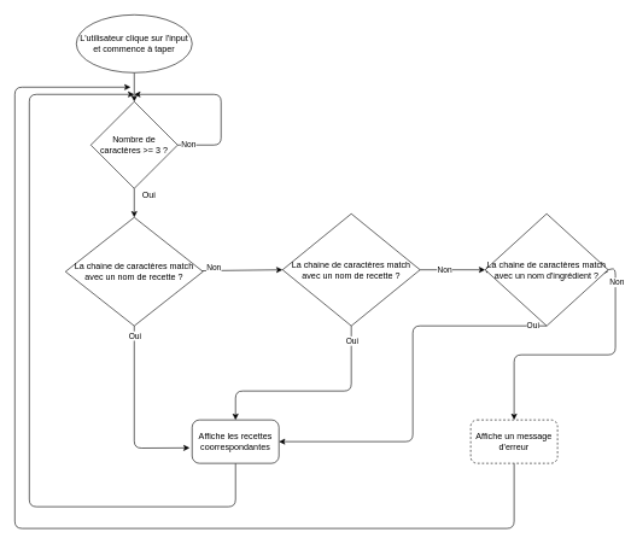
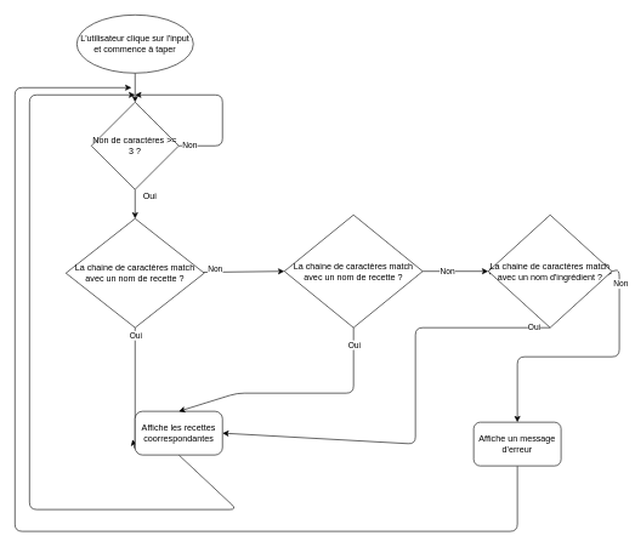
- <mxCell id="7" value="Nombre de caractères &amp;gt;= 3 ?" style="rhombus;whiteSpace=wrap;html=1;" parent="1" vertex="1"><mxGeometry x="125" y="140" width="120" height="120" as="geometry" /></mxCell>
+ <mxCell id="7" value="Non de caractères &amp;gt;= 3 ?" style="rhombus;whiteSpace=wrap;html=1;" parent="1" vertex="1"><mxGeometry x="125" y="140" width="120" height="120" as="geometry" /></mxCell>
- <mxCell id="14" value="Affiche les recettes coorrespondantes" style="rounded=1;whiteSpace=wrap;html=1;arcSize=17;" vertex="1" parent="1"><mxGeometry x="265" y="580" width="120" height="60" as="geometry" /></mxCell>
+ <mxCell id="14" value="Affiche les recettes coorrespondantes" style="rounded=1;whiteSpace=wrap;html=1;arcSize=17;" vertex="1" parent="1"><mxGeometry x="185" y="565" width="120" height="60" as="geometry" /></mxCell>
- <mxCell id="29" value="Affiche un message d'erreur" style="rounded=1;whiteSpace=wrap;html=1;dashed=1;" vertex="1" parent="1"><mxGeometry x="650" y="580" width="120" height="60" as="geometry" /></mxCell>
+ <mxCell id="29" value="Affiche un message d'erreur" style="rounded=1;whiteSpace=wrap;html=1;" vertex="1" parent="1"><mxGeometry x="650" y="580" width="120" height="60" as="geometry" /></mxCell>
